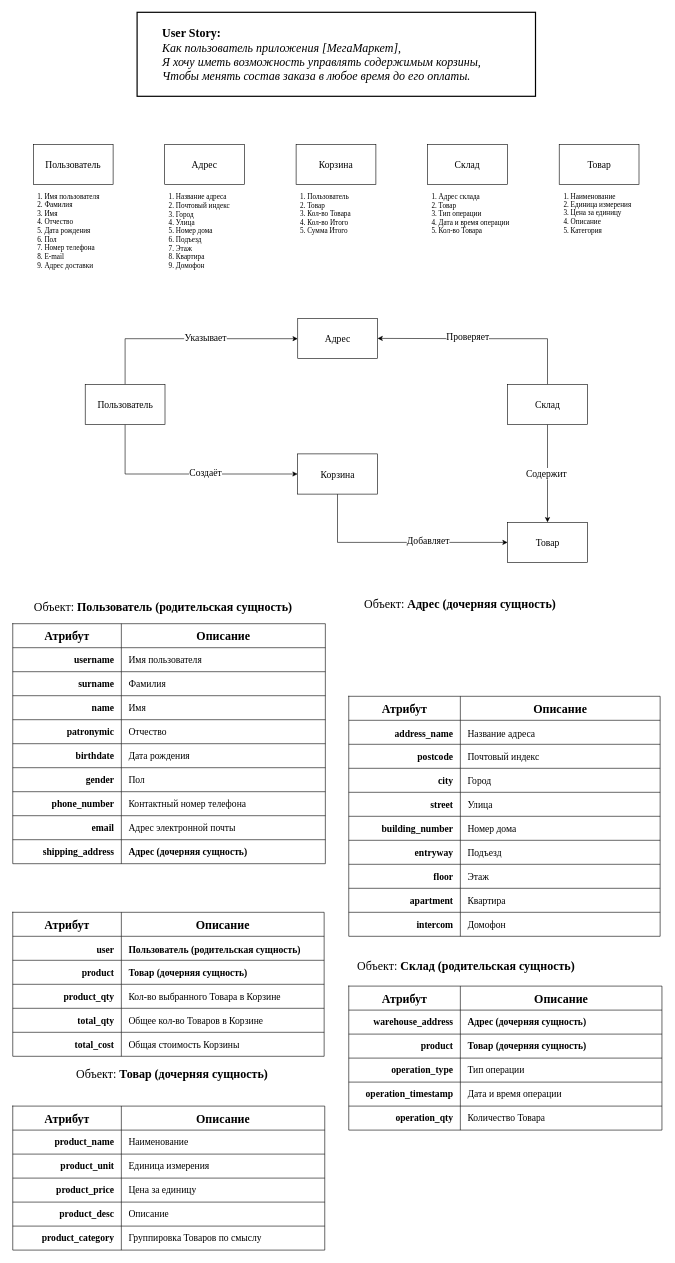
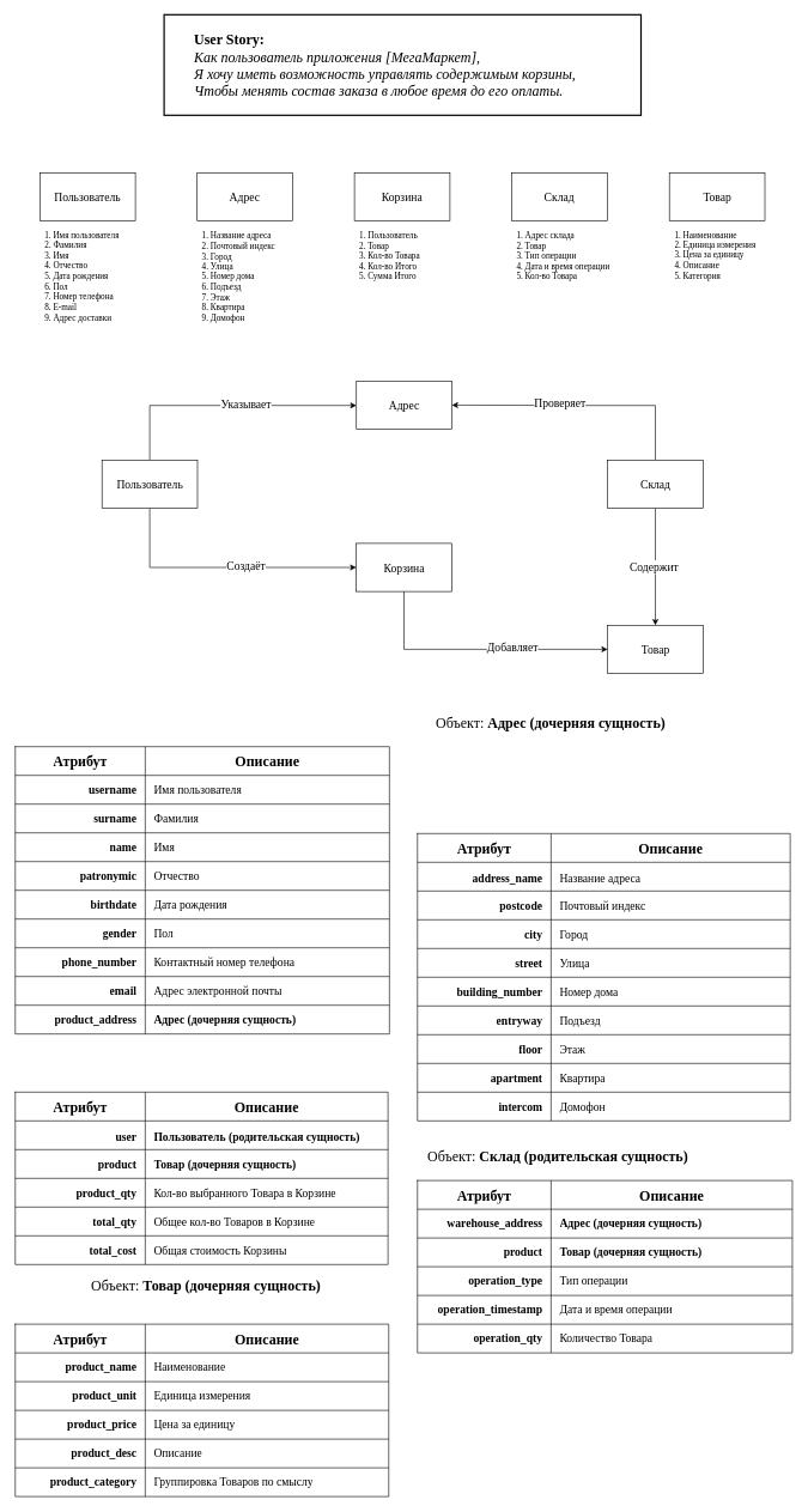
- <mxCell id="56" value="Объект: &lt;b&gt;Пользователь (родительская сущность)&lt;/b&gt;" style="text;html=1;align=center;verticalAlign=middle;resizable=0;points=[];autosize=1;strokeColor=none;fillColor=none;fontSize=20;fontFamily=Comic Sans MS;" parent="1" vertex="1"><mxGeometry x="20.75" y="990" width="500" height="40" as="geometry" /></mxCell>
- <mxCell id="54" value="shipping_address" style="shape=partialRectangle;html=1;whiteSpace=wrap;connectable=0;strokeColor=inherit;overflow=hidden;fillColor=none;top=0;left=0;bottom=0;right=0;pointerEvents=1;fontFamily=Comic Sans MS;fontSize=16;align=right;spacingRight=10;fontStyle=1" parent="53" vertex="1"><mxGeometry width="181" height="40" as="geometry"><mxRectangle width="181" height="40" as="alternateBounds" /></mxGeometry></mxCell>
+ <mxCell id="54" value="product_address" style="shape=partialRectangle;html=1;whiteSpace=wrap;connectable=0;strokeColor=inherit;overflow=hidden;fillColor=none;top=0;left=0;bottom=0;right=0;pointerEvents=1;fontFamily=Comic Sans MS;fontSize=16;align=right;spacingRight=10;fontStyle=1" parent="53" vertex="1"><mxGeometry width="181" height="40" as="geometry"><mxRectangle width="181" height="40" as="alternateBounds" /></mxGeometry></mxCell>
